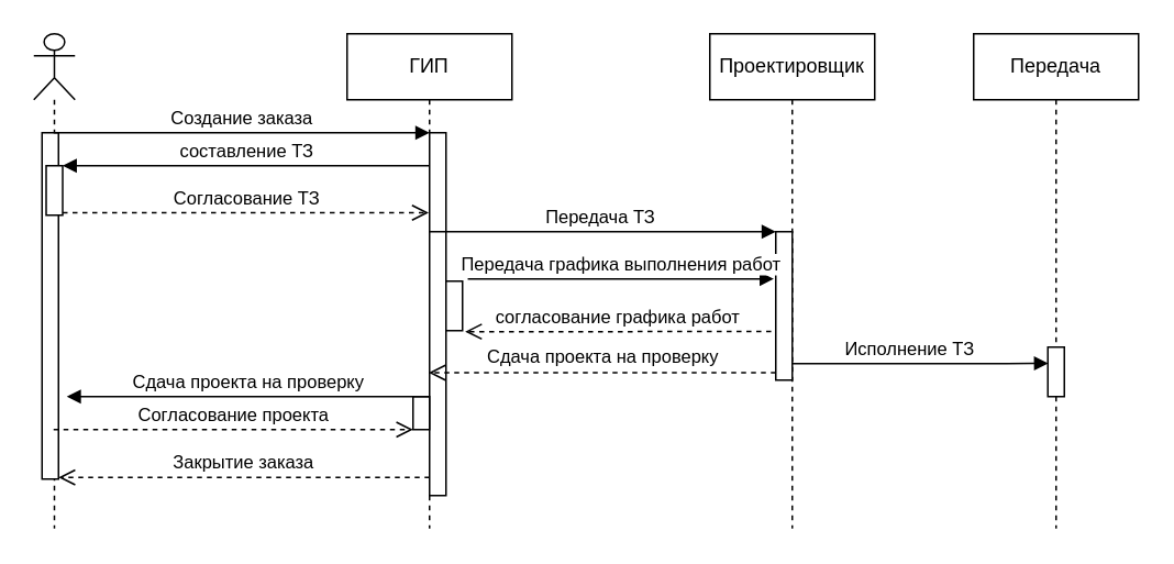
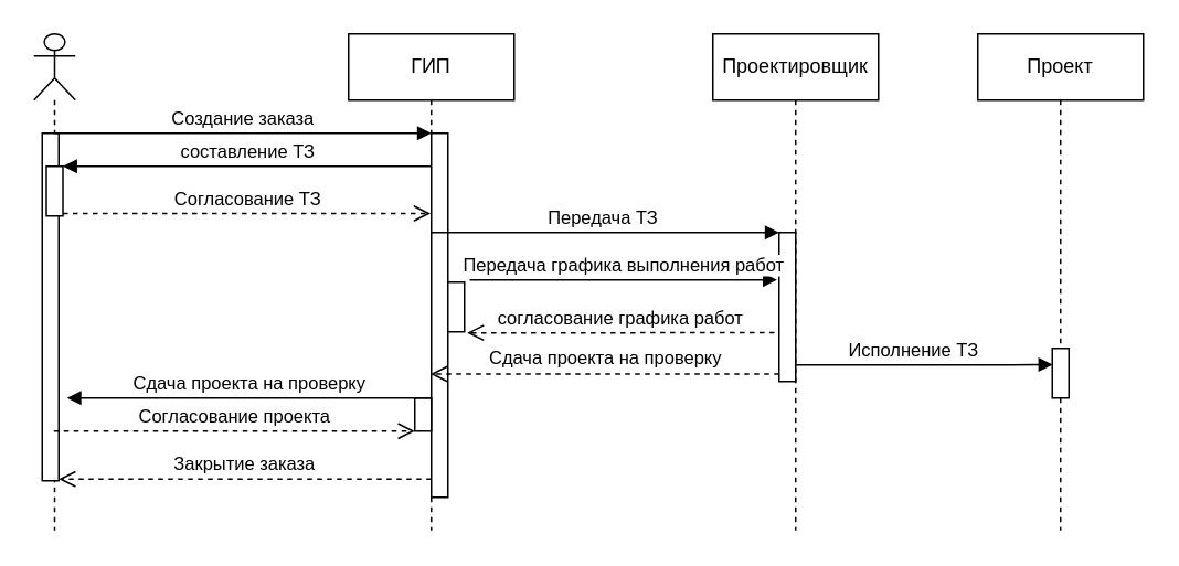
- <mxCell id="5" value="Передача" style="shape=umlLifeline;perimeter=lifelinePerimeter;whiteSpace=wrap;html=1;container=1;collapsible=0;recursiveResize=0;outlineConnect=0;" vertex="1" parent="1"><mxGeometry x="590" y="20" width="100" height="300" as="geometry" /></mxCell>
+ <mxCell id="5" value="Проект" style="shape=umlLifeline;perimeter=lifelinePerimeter;whiteSpace=wrap;html=1;container=1;collapsible=0;recursiveResize=0;outlineConnect=0;" vertex="1" parent="1"><mxGeometry x="590" y="20" width="100" height="300" as="geometry" /></mxCell>
